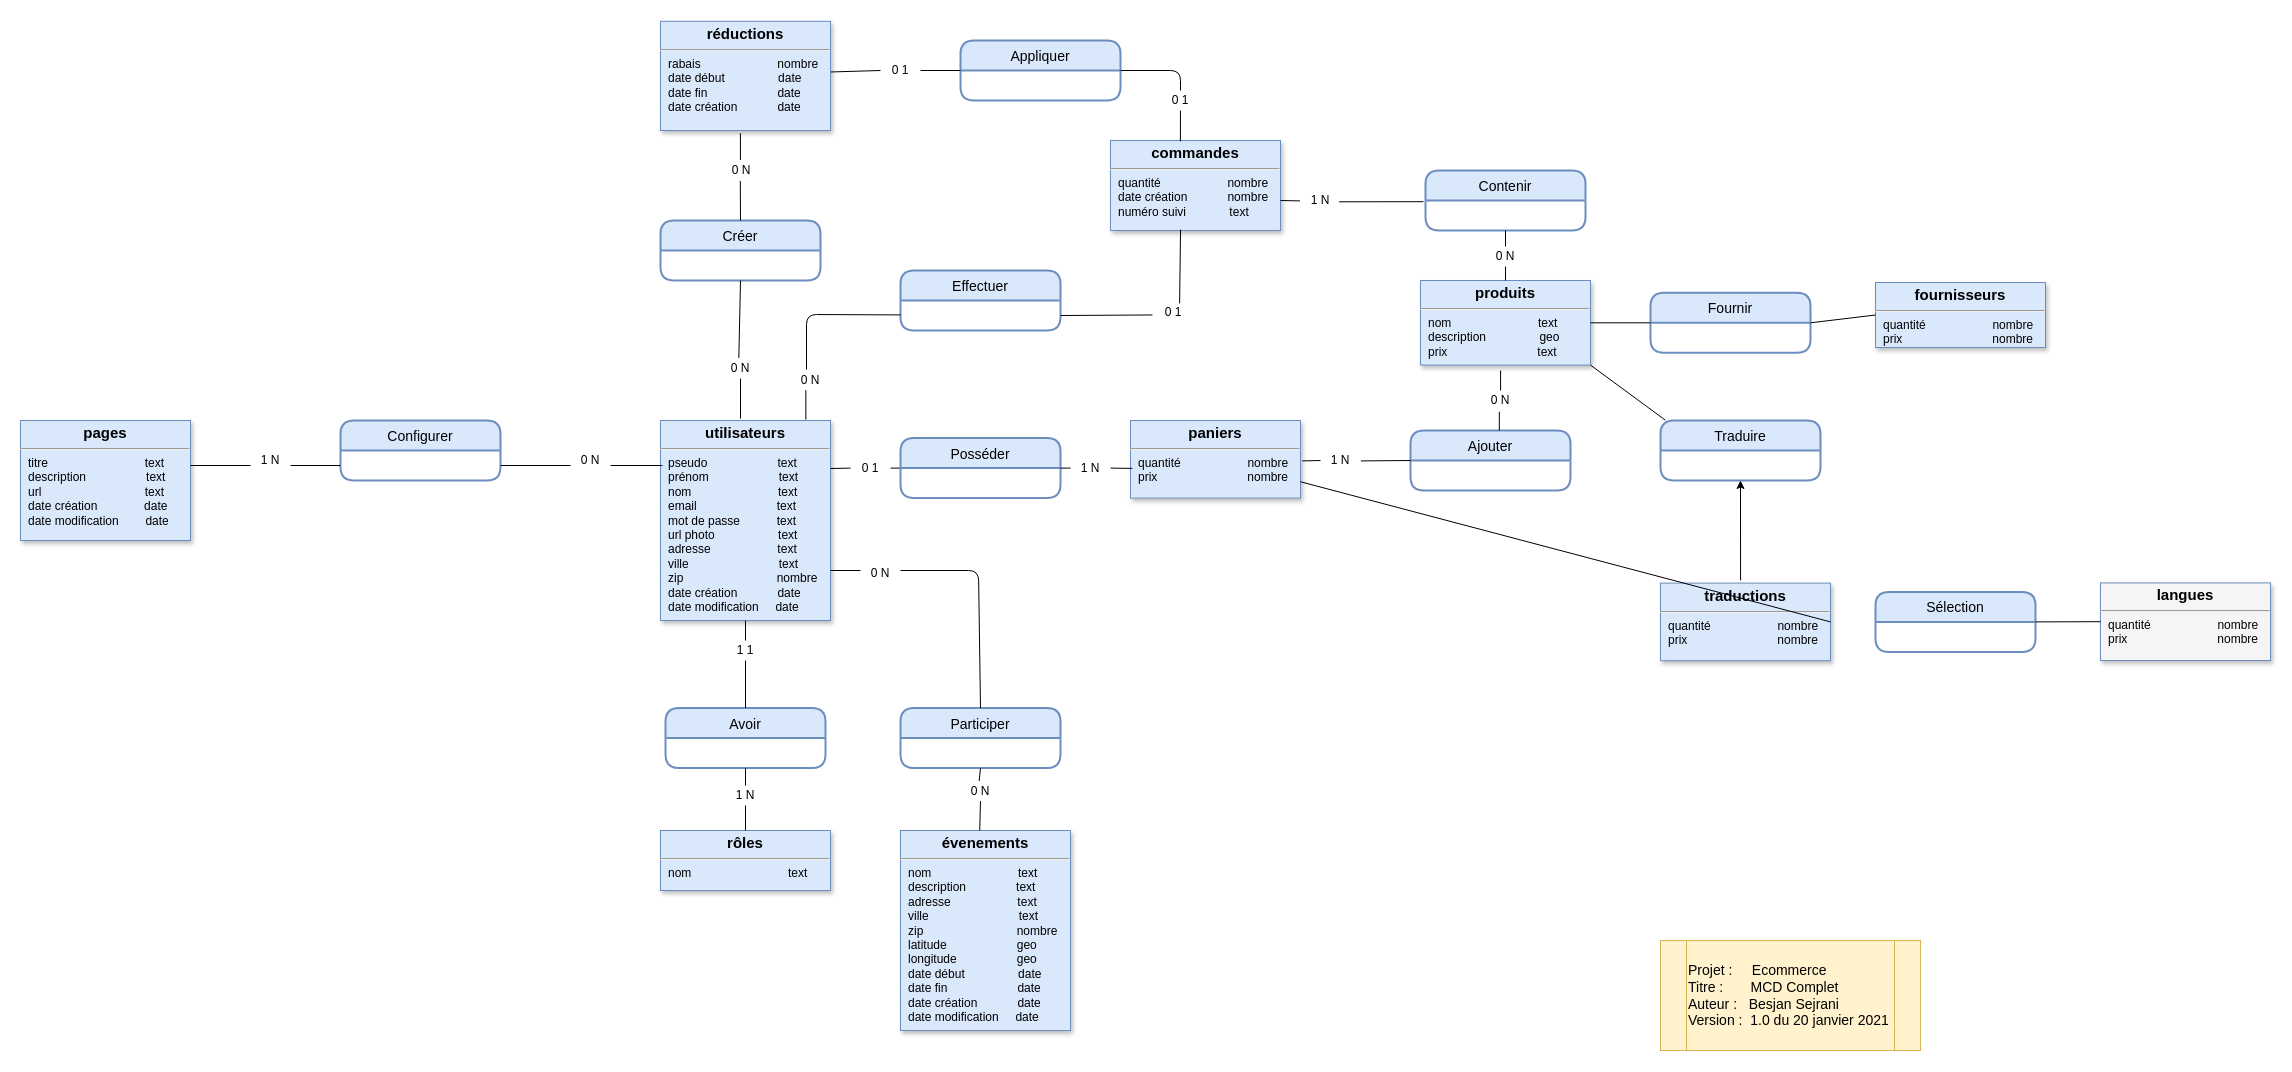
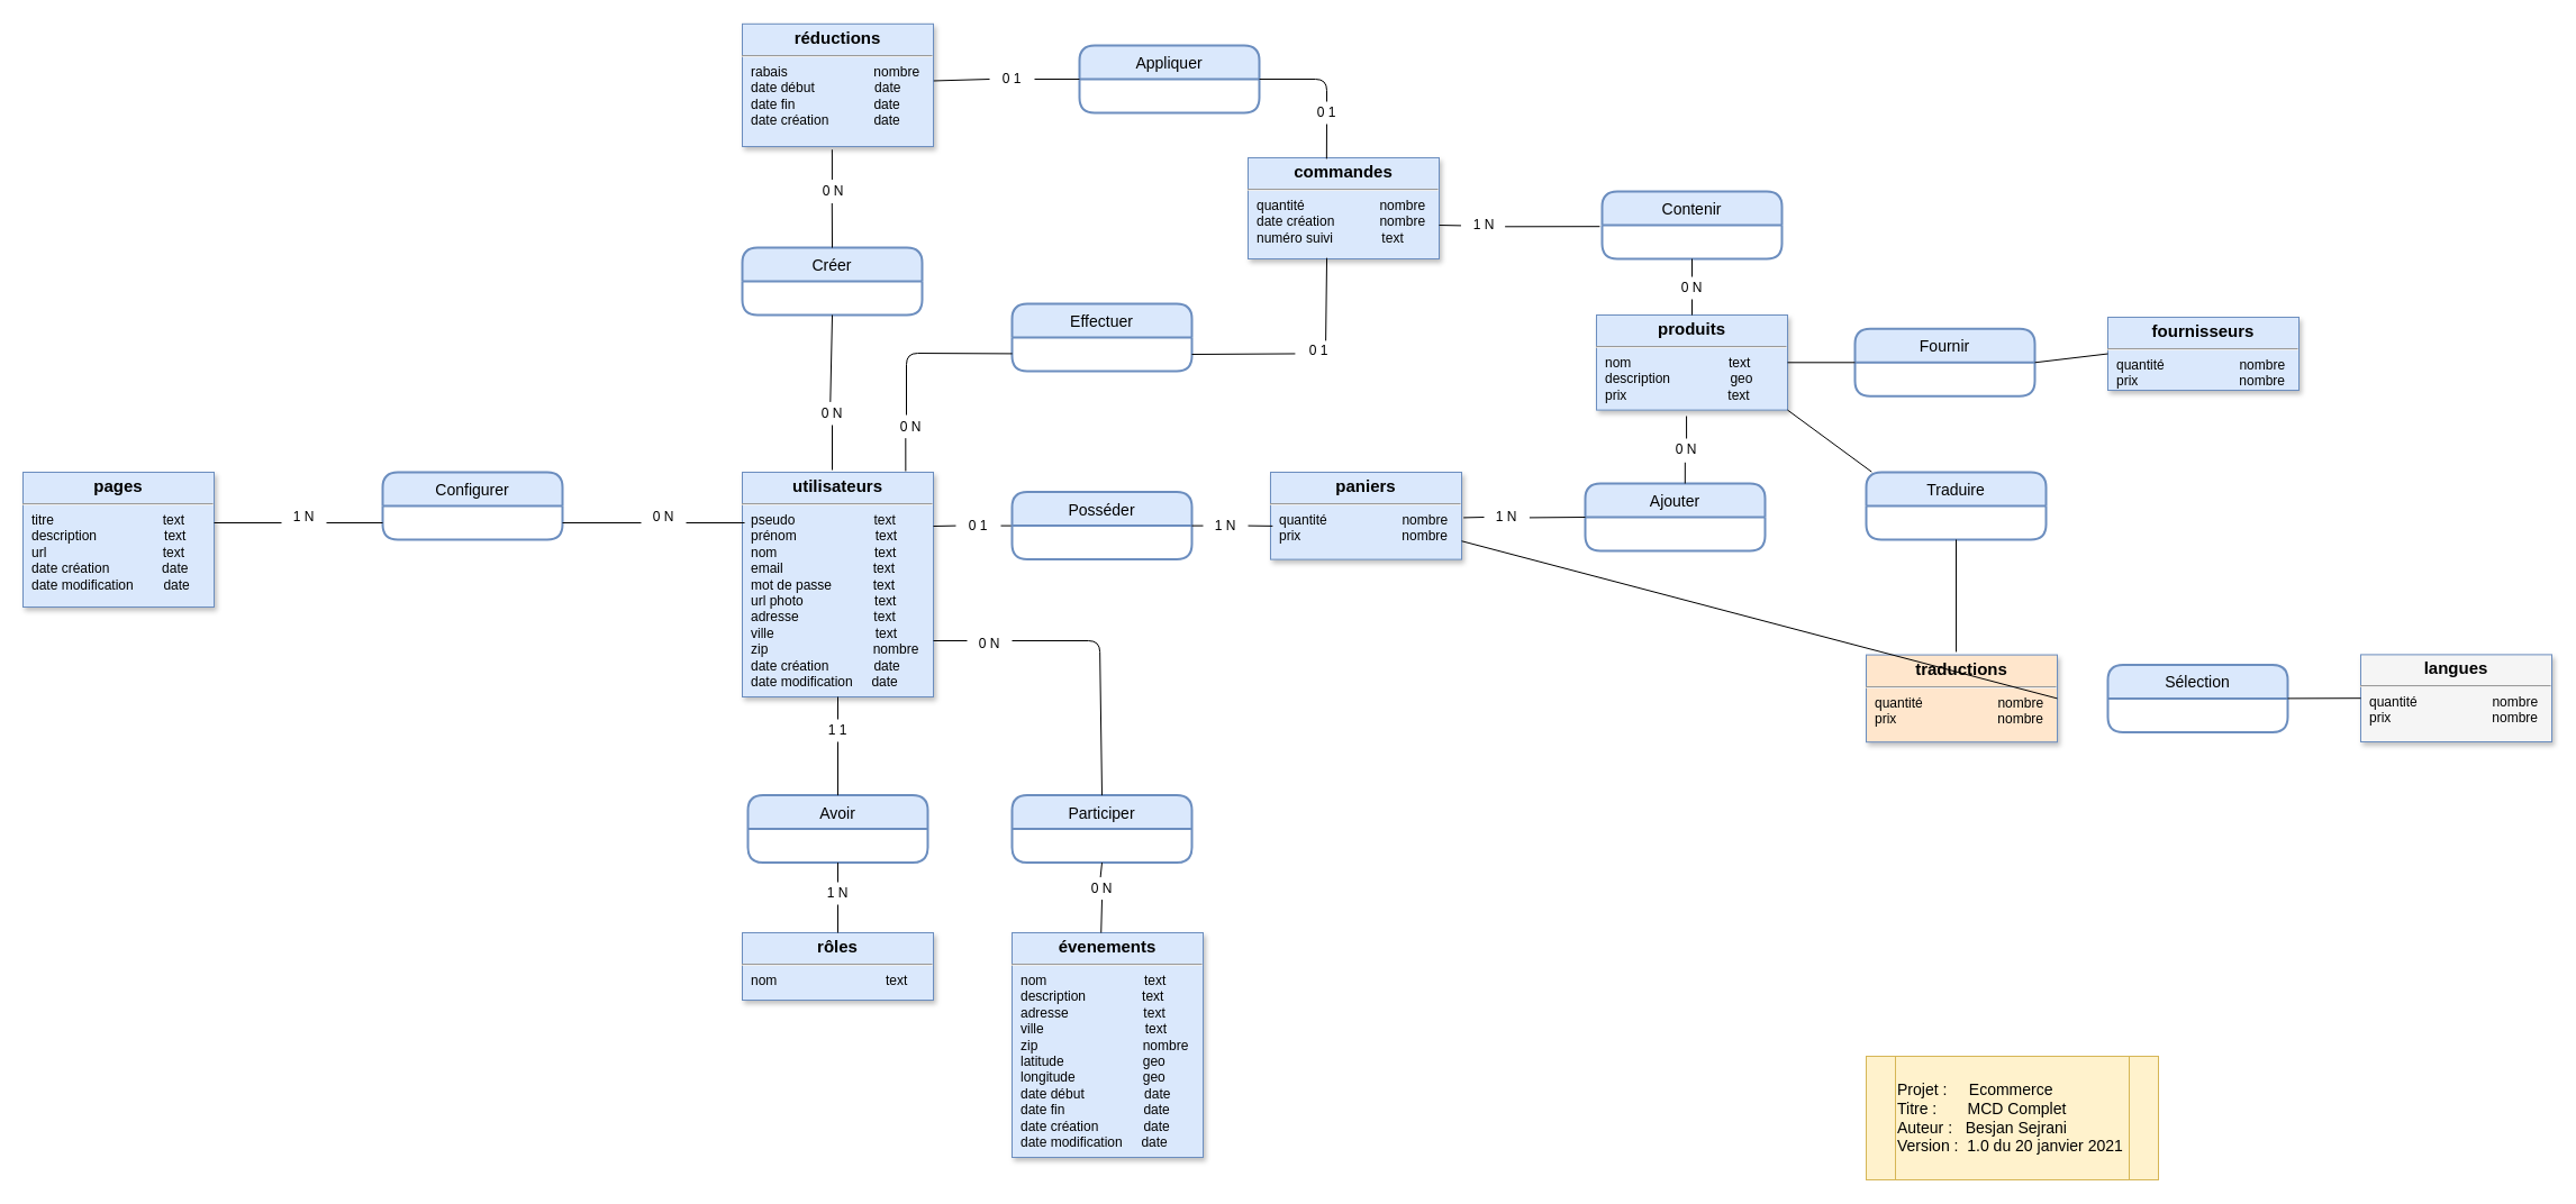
- <mxCell id="82" value="" style="endArrow=classic;html=1;fontSize=14;entryX=0.5;entryY=1;entryDx=0;entryDy=0;exitX=0.471;exitY=-0.034;exitDx=0;exitDy=0;exitPerimeter=0;" edge="1" parent="1" source="15" target="80"><mxGeometry width="50" height="50" relative="1" as="geometry"><mxPoint x="1550" y="440" as="sourcePoint" /><mxPoint x="1600" y="390" as="targetPoint" /></mxGeometry></mxCell>
+ <mxCell id="82" value="" style="endArrow=none;html=1;fontSize=14;entryX=0.5;entryY=1;entryDx=0;entryDy=0;exitX=0.471;exitY=-0.034;exitDx=0;exitDy=0;exitPerimeter=0;" edge="1" parent="1" source="15" target="80"><mxGeometry width="50" height="50" relative="1" as="geometry"><mxPoint x="1550" y="440" as="sourcePoint" /><mxPoint x="1600" y="390" as="targetPoint" /></mxGeometry></mxCell>
- <mxCell id="15" value="&lt;p style=&quot;margin: 4px 0px 0px ; text-align: center&quot;&gt;&lt;span style=&quot;font-size: 15px&quot;&gt;&lt;b&gt;traductions&lt;/b&gt;&lt;/span&gt;&lt;/p&gt;&lt;hr&gt;&lt;p style=&quot;margin: 0px ; margin-left: 8px&quot;&gt;quantité&amp;nbsp; &amp;nbsp; &amp;nbsp; &amp;nbsp; &amp;nbsp; &amp;nbsp; &amp;nbsp; &amp;nbsp; &amp;nbsp; &amp;nbsp; nombre&lt;/p&gt;&lt;p style=&quot;margin: 0px ; margin-left: 8px&quot;&gt;prix&amp;nbsp; &amp;nbsp; &amp;nbsp; &amp;nbsp; &amp;nbsp; &amp;nbsp; &amp;nbsp; &amp;nbsp; &amp;nbsp; &amp;nbsp; &amp;nbsp; &amp;nbsp; &amp;nbsp; &amp;nbsp;nombre&lt;/p&gt;" style="verticalAlign=top;align=left;overflow=fill;fontSize=12;fontFamily=Helvetica;html=1;strokeColor=#6c8ebf;shadow=1;fillColor=#dae8fc;" parent="1" vertex="1"><mxGeometry x="1660" y="582.6" width="170" height="77.6" as="geometry" /></mxCell>
+ <mxCell id="15" value="&lt;p style=&quot;margin: 4px 0px 0px ; text-align: center&quot;&gt;&lt;span style=&quot;font-size: 15px&quot;&gt;&lt;b&gt;traductions&lt;/b&gt;&lt;/span&gt;&lt;/p&gt;&lt;hr&gt;&lt;p style=&quot;margin: 0px ; margin-left: 8px&quot;&gt;quantité&amp;nbsp; &amp;nbsp; &amp;nbsp; &amp;nbsp; &amp;nbsp; &amp;nbsp; &amp;nbsp; &amp;nbsp; &amp;nbsp; &amp;nbsp; nombre&lt;/p&gt;&lt;p style=&quot;margin: 0px ; margin-left: 8px&quot;&gt;prix&amp;nbsp; &amp;nbsp; &amp;nbsp; &amp;nbsp; &amp;nbsp; &amp;nbsp; &amp;nbsp; &amp;nbsp; &amp;nbsp; &amp;nbsp; &amp;nbsp; &amp;nbsp; &amp;nbsp; &amp;nbsp;nombre&lt;/p&gt;" style="verticalAlign=top;align=left;overflow=fill;fontSize=12;fontFamily=Helvetica;html=1;strokeColor=#6c8ebf;shadow=1;fillColor=#ffe6cc;" parent="1" vertex="1"><mxGeometry x="1660" y="582.6" width="170" height="77.6" as="geometry" /></mxCell>
